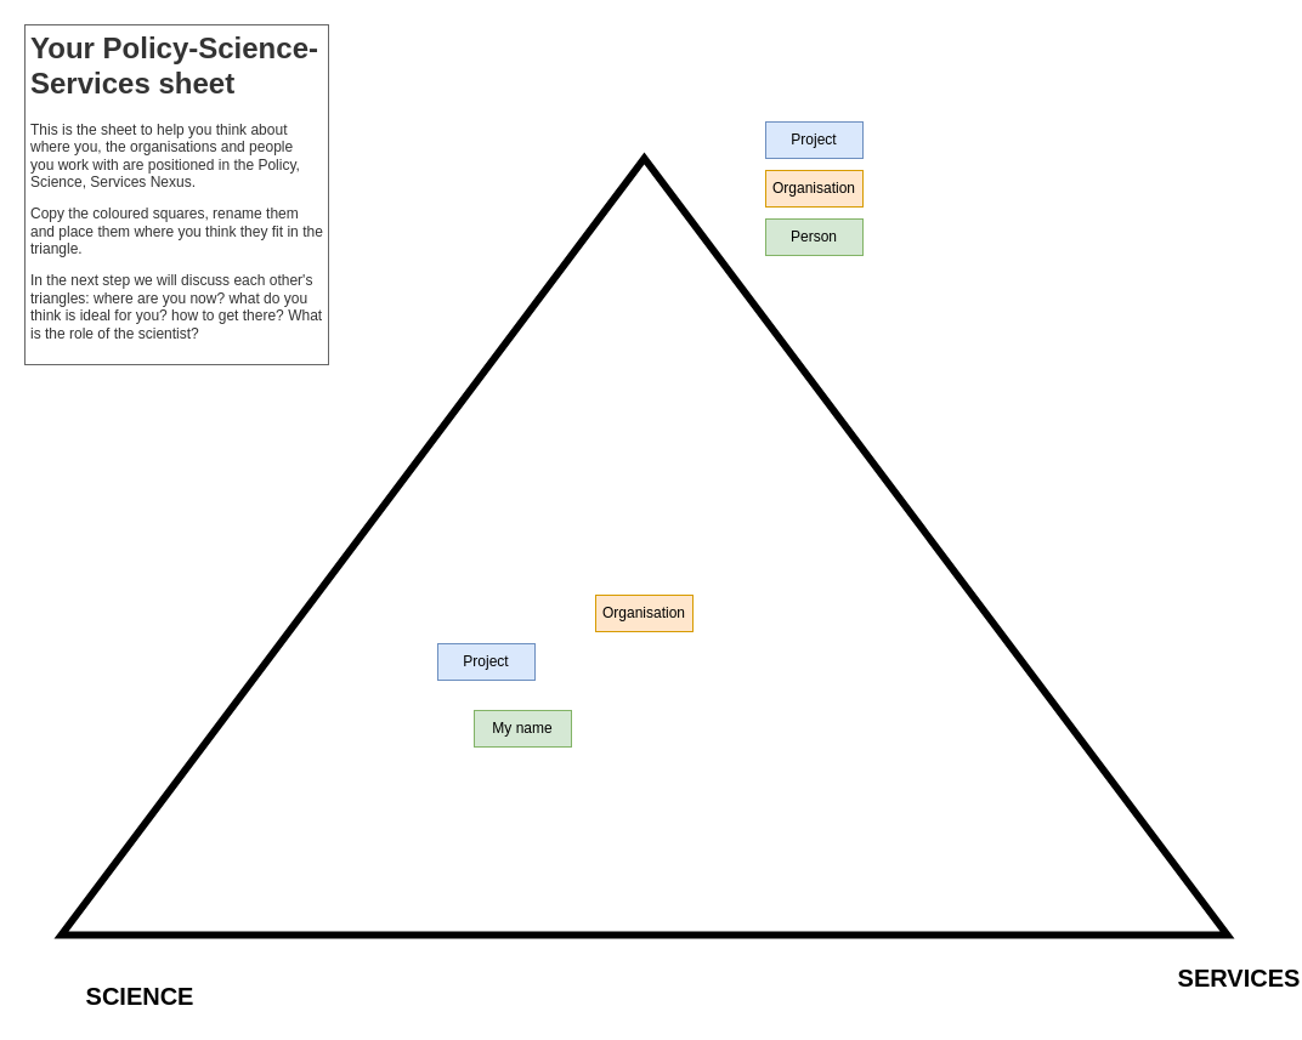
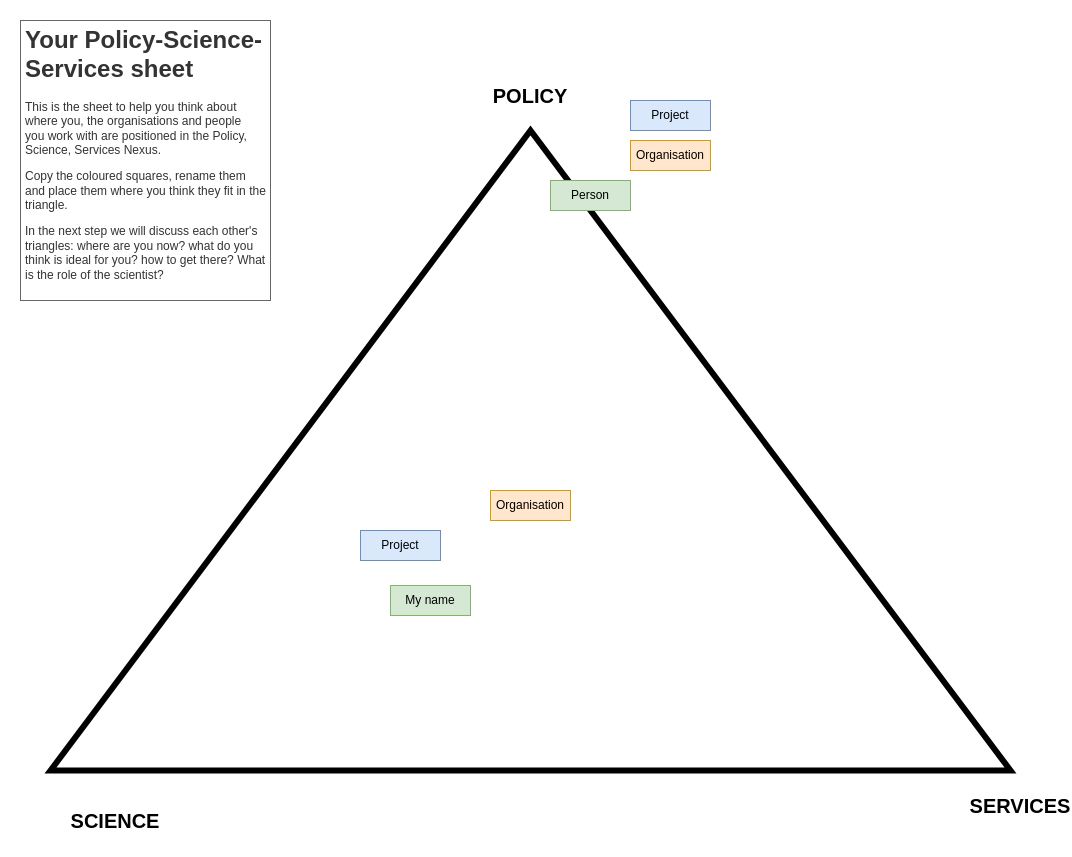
+ <mxCell id="7" value="&lt;b&gt;&lt;font style=&quot;font-size: 20px&quot;&gt;POLICY&lt;/font&gt;&lt;/b&gt;" style="text;html=1;strokeColor=none;fillColor=none;align=center;verticalAlign=middle;whiteSpace=wrap;rounded=0;" vertex="1" parent="1"><mxGeometry x="500" y="80" width="60" height="30" as="geometry" /></mxCell>
- <mxCell id="5" value="Person" style="text;html=1;strokeColor=#82b366;fillColor=#d5e8d4;align=center;verticalAlign=middle;whiteSpace=wrap;rounded=0;" vertex="1" parent="1"><mxGeometry x="630" y="180" width="80" height="30" as="geometry" /></mxCell>
+ <mxCell id="5" value="Person" style="text;html=1;strokeColor=#82b366;fillColor=#d5e8d4;align=center;verticalAlign=middle;whiteSpace=wrap;rounded=0;" vertex="1" parent="1"><mxGeometry x="550" y="180" width="80" height="30" as="geometry" /></mxCell>
